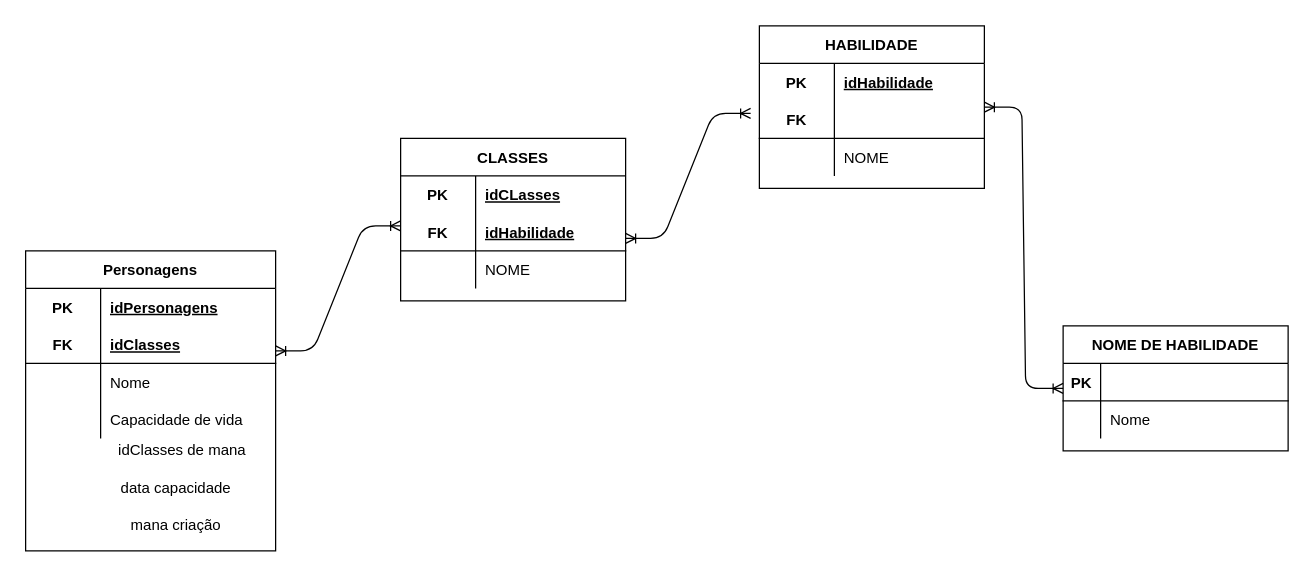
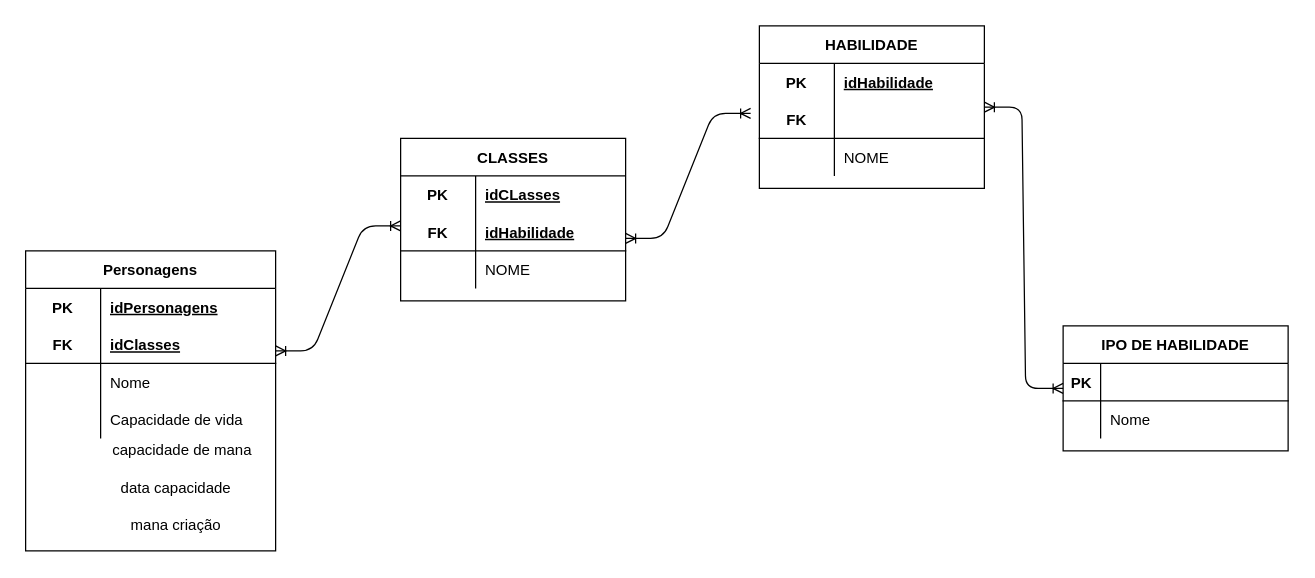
- <mxCell id="40" value="NOME DE HABILIDADE" style="shape=table;startSize=30;container=1;collapsible=1;childLayout=tableLayout;fixedRows=1;rowLines=0;fontStyle=1;align=center;resizeLast=1;" vertex="1" parent="1"><mxGeometry x="850" y="260" width="180" height="100" as="geometry" /></mxCell>
+ <mxCell id="40" value="IPO DE HABILIDADE" style="shape=table;startSize=30;container=1;collapsible=1;childLayout=tableLayout;fixedRows=1;rowLines=0;fontStyle=1;align=center;resizeLast=1;" vertex="1" parent="1"><mxGeometry x="850" y="260" width="180" height="100" as="geometry" /></mxCell>
- <mxCell id="15" value="idClasses de mana" style="text;html=1;align=center;verticalAlign=middle;resizable=0;points=[];autosize=1;" vertex="1" parent="1"><mxGeometry x="80" y="350" width="130" height="20" as="geometry" /></mxCell>
+ <mxCell id="15" value="capacidade de mana" style="text;html=1;align=center;verticalAlign=middle;resizable=0;points=[];autosize=1;" vertex="1" parent="1"><mxGeometry x="80" y="350" width="130" height="20" as="geometry" /></mxCell>
